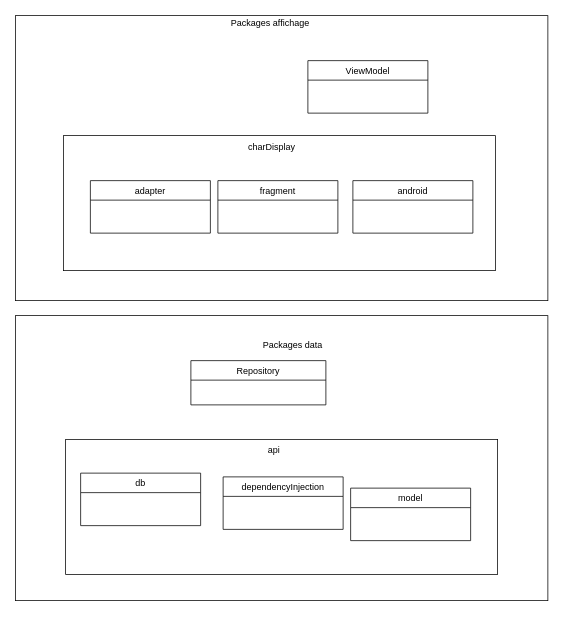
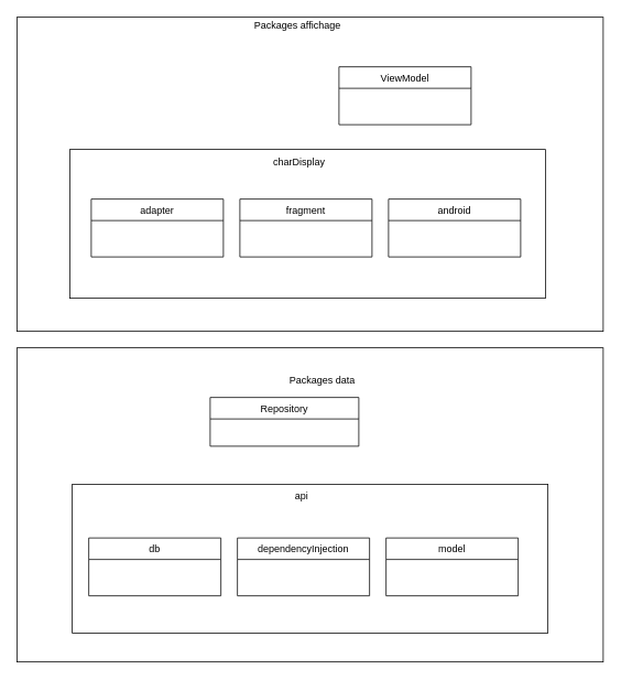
- <mxCell id="7" value="adapter" style="swimlane;fontStyle=0;align=center;verticalAlign=top;childLayout=stackLayout;horizontal=1;startSize=26;horizontalStack=0;resizeParent=1;resizeLast=0;collapsible=1;marginBottom=0;rounded=0;shadow=0;strokeWidth=1;" vertex="1" parent="1"><mxGeometry x="120" y="240" width="160" height="70" as="geometry"><mxRectangle x="470" y="240" width="170" height="26" as="alternateBounds" /></mxGeometry></mxCell>
+ <mxCell id="7" value="adapter" style="swimlane;fontStyle=0;align=center;verticalAlign=top;childLayout=stackLayout;horizontal=1;startSize=26;horizontalStack=0;resizeParent=1;resizeLast=0;collapsible=1;marginBottom=0;rounded=0;shadow=0;strokeWidth=1;" vertex="1" parent="1"><mxGeometry x="110" y="240" width="160" height="70" as="geometry"><mxRectangle x="470" y="240" width="170" height="26" as="alternateBounds" /></mxGeometry></mxCell>
- <mxCell id="15" value="db" style="swimlane;fontStyle=0;align=center;verticalAlign=top;childLayout=stackLayout;horizontal=1;startSize=26;horizontalStack=0;resizeParent=1;resizeLast=0;collapsible=1;marginBottom=0;rounded=0;shadow=0;strokeWidth=1;" vertex="1" parent="1"><mxGeometry x="107" y="630" width="160" height="70" as="geometry"><mxRectangle x="470" y="240" width="170" height="26" as="alternateBounds" /></mxGeometry></mxCell>
+ <mxCell id="15" value="db" style="swimlane;fontStyle=0;align=center;verticalAlign=top;childLayout=stackLayout;horizontal=1;startSize=26;horizontalStack=0;resizeParent=1;resizeLast=0;collapsible=1;marginBottom=0;rounded=0;shadow=0;strokeWidth=1;" vertex="1" parent="1"><mxGeometry x="107" y="650" width="160" height="70" as="geometry"><mxRectangle x="470" y="240" width="170" height="26" as="alternateBounds" /></mxGeometry></mxCell>
- <mxCell id="17" value="dependencyInjection" style="swimlane;fontStyle=0;align=center;verticalAlign=top;childLayout=stackLayout;horizontal=1;startSize=26;horizontalStack=0;resizeParent=1;resizeLast=0;collapsible=1;marginBottom=0;rounded=0;shadow=0;strokeWidth=1;" vertex="1" parent="1"><mxGeometry x="297" y="635" width="160" height="70" as="geometry"><mxRectangle x="470" y="240" width="170" height="26" as="alternateBounds" /></mxGeometry></mxCell>
+ <mxCell id="17" value="dependencyInjection" style="swimlane;fontStyle=0;align=center;verticalAlign=top;childLayout=stackLayout;horizontal=1;startSize=26;horizontalStack=0;resizeParent=1;resizeLast=0;collapsible=1;marginBottom=0;rounded=0;shadow=0;strokeWidth=1;" vertex="1" parent="1"><mxGeometry x="287" y="650" width="160" height="70" as="geometry"><mxRectangle x="470" y="240" width="170" height="26" as="alternateBounds" /></mxGeometry></mxCell>
